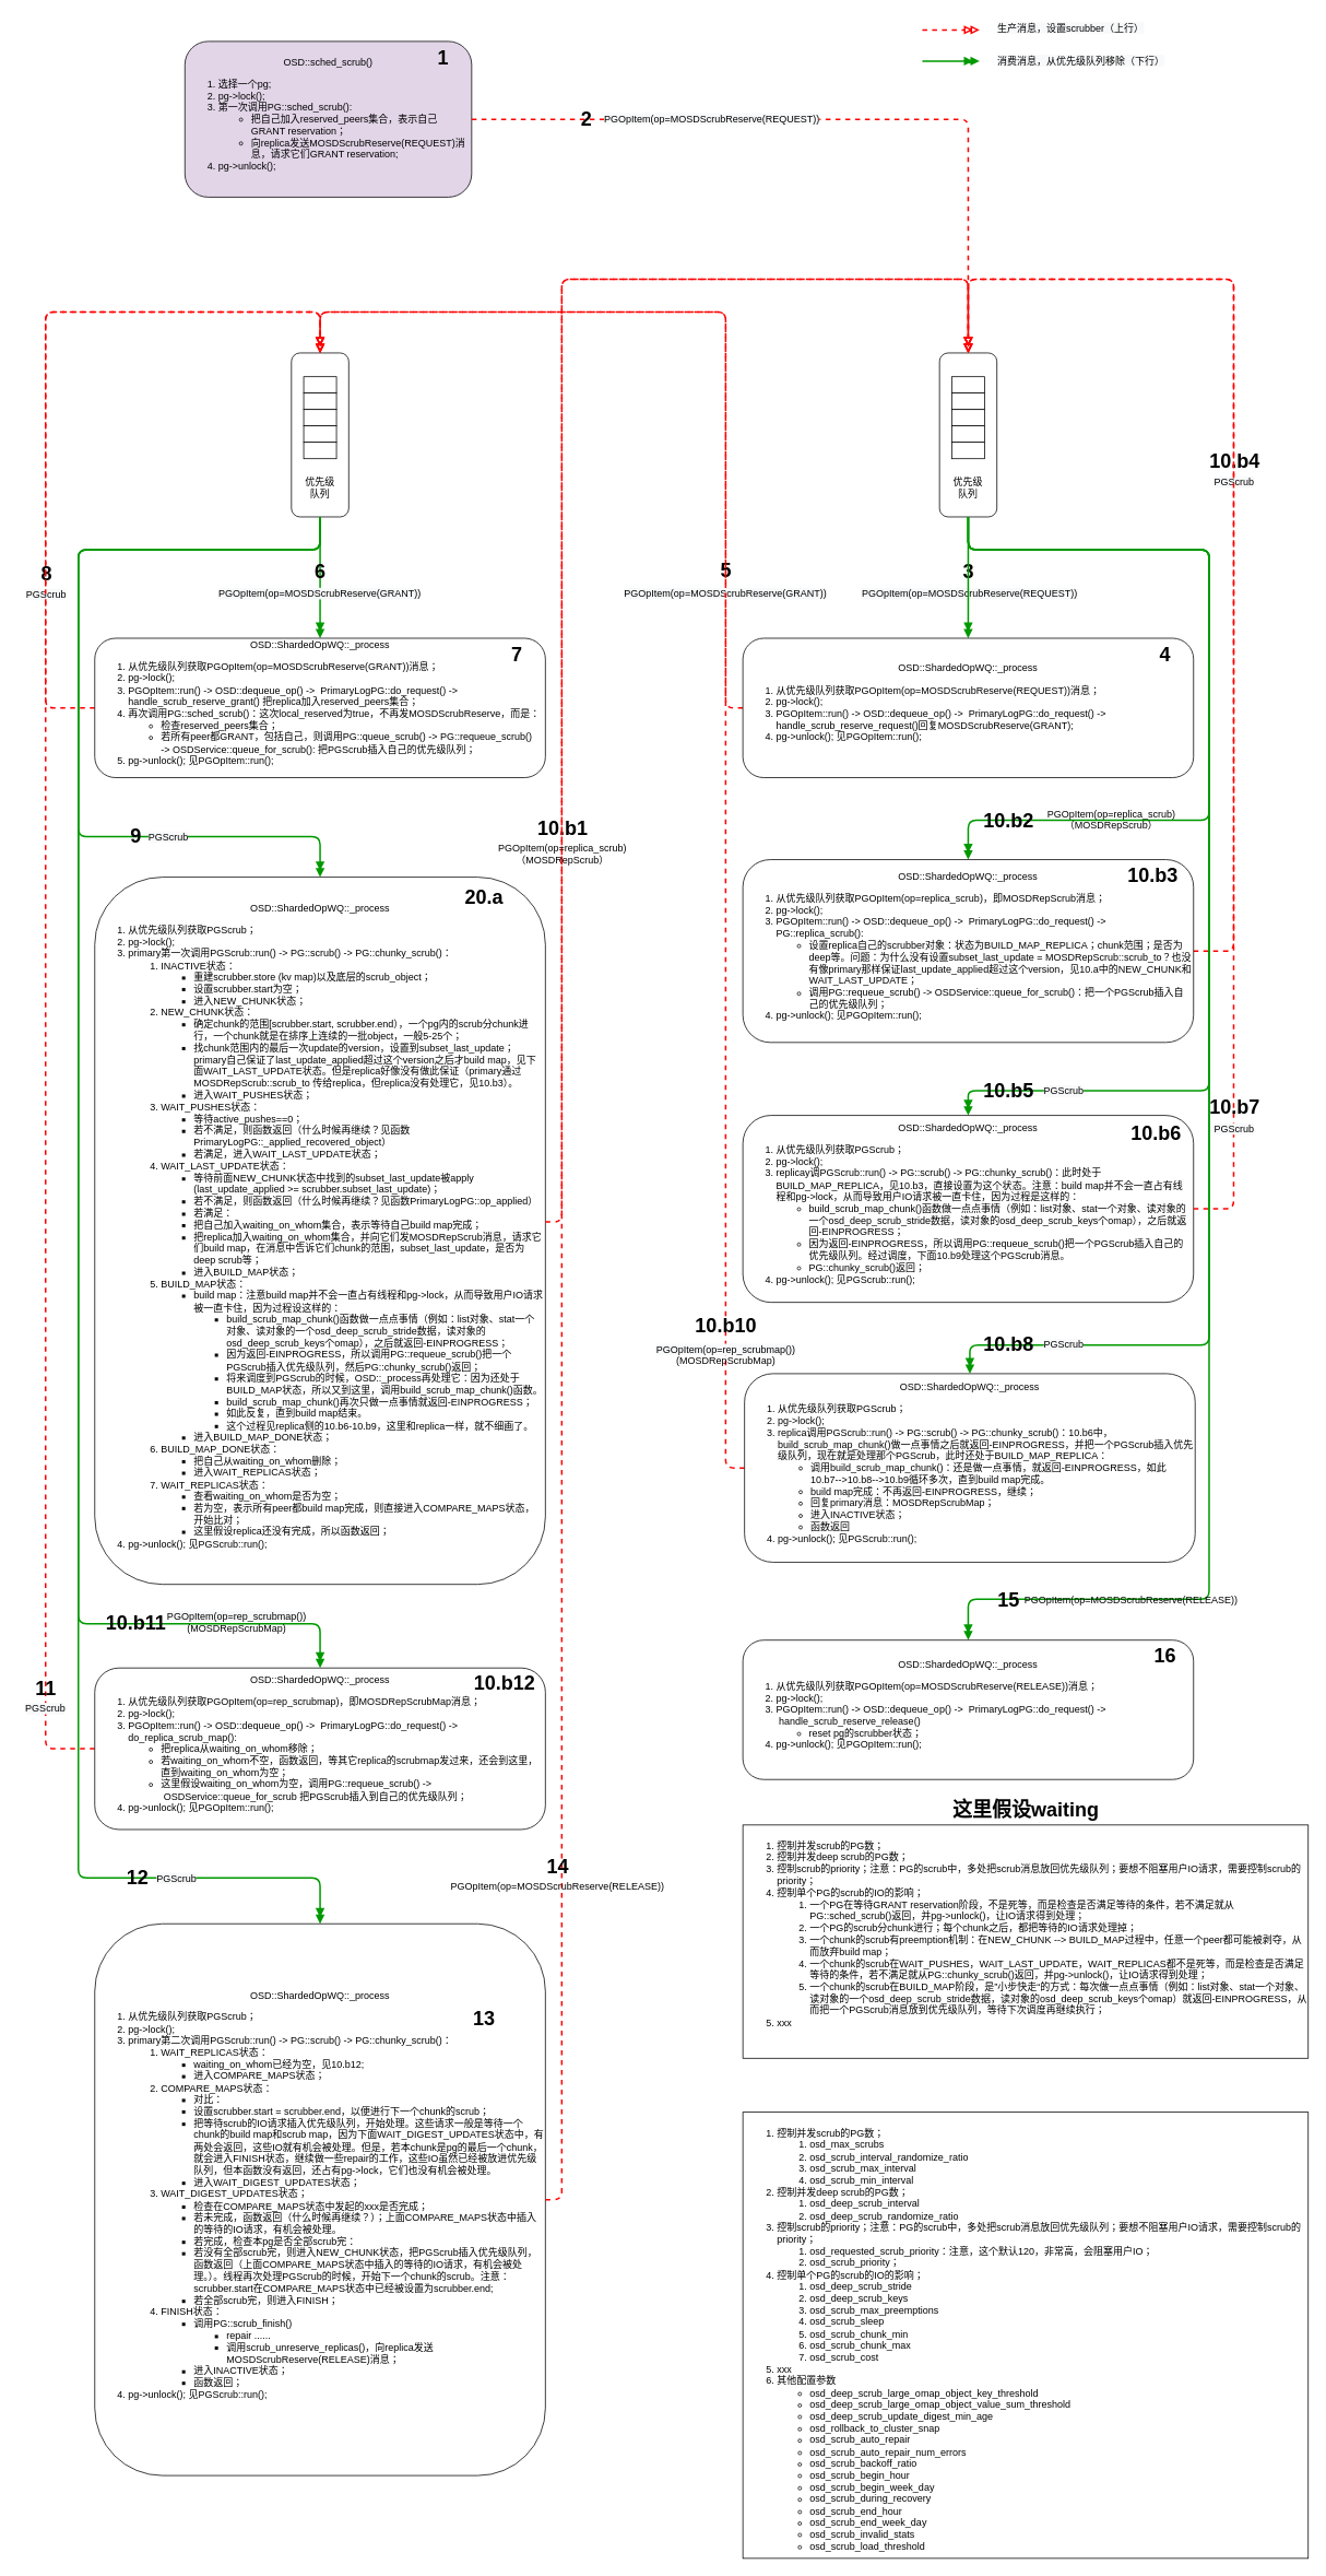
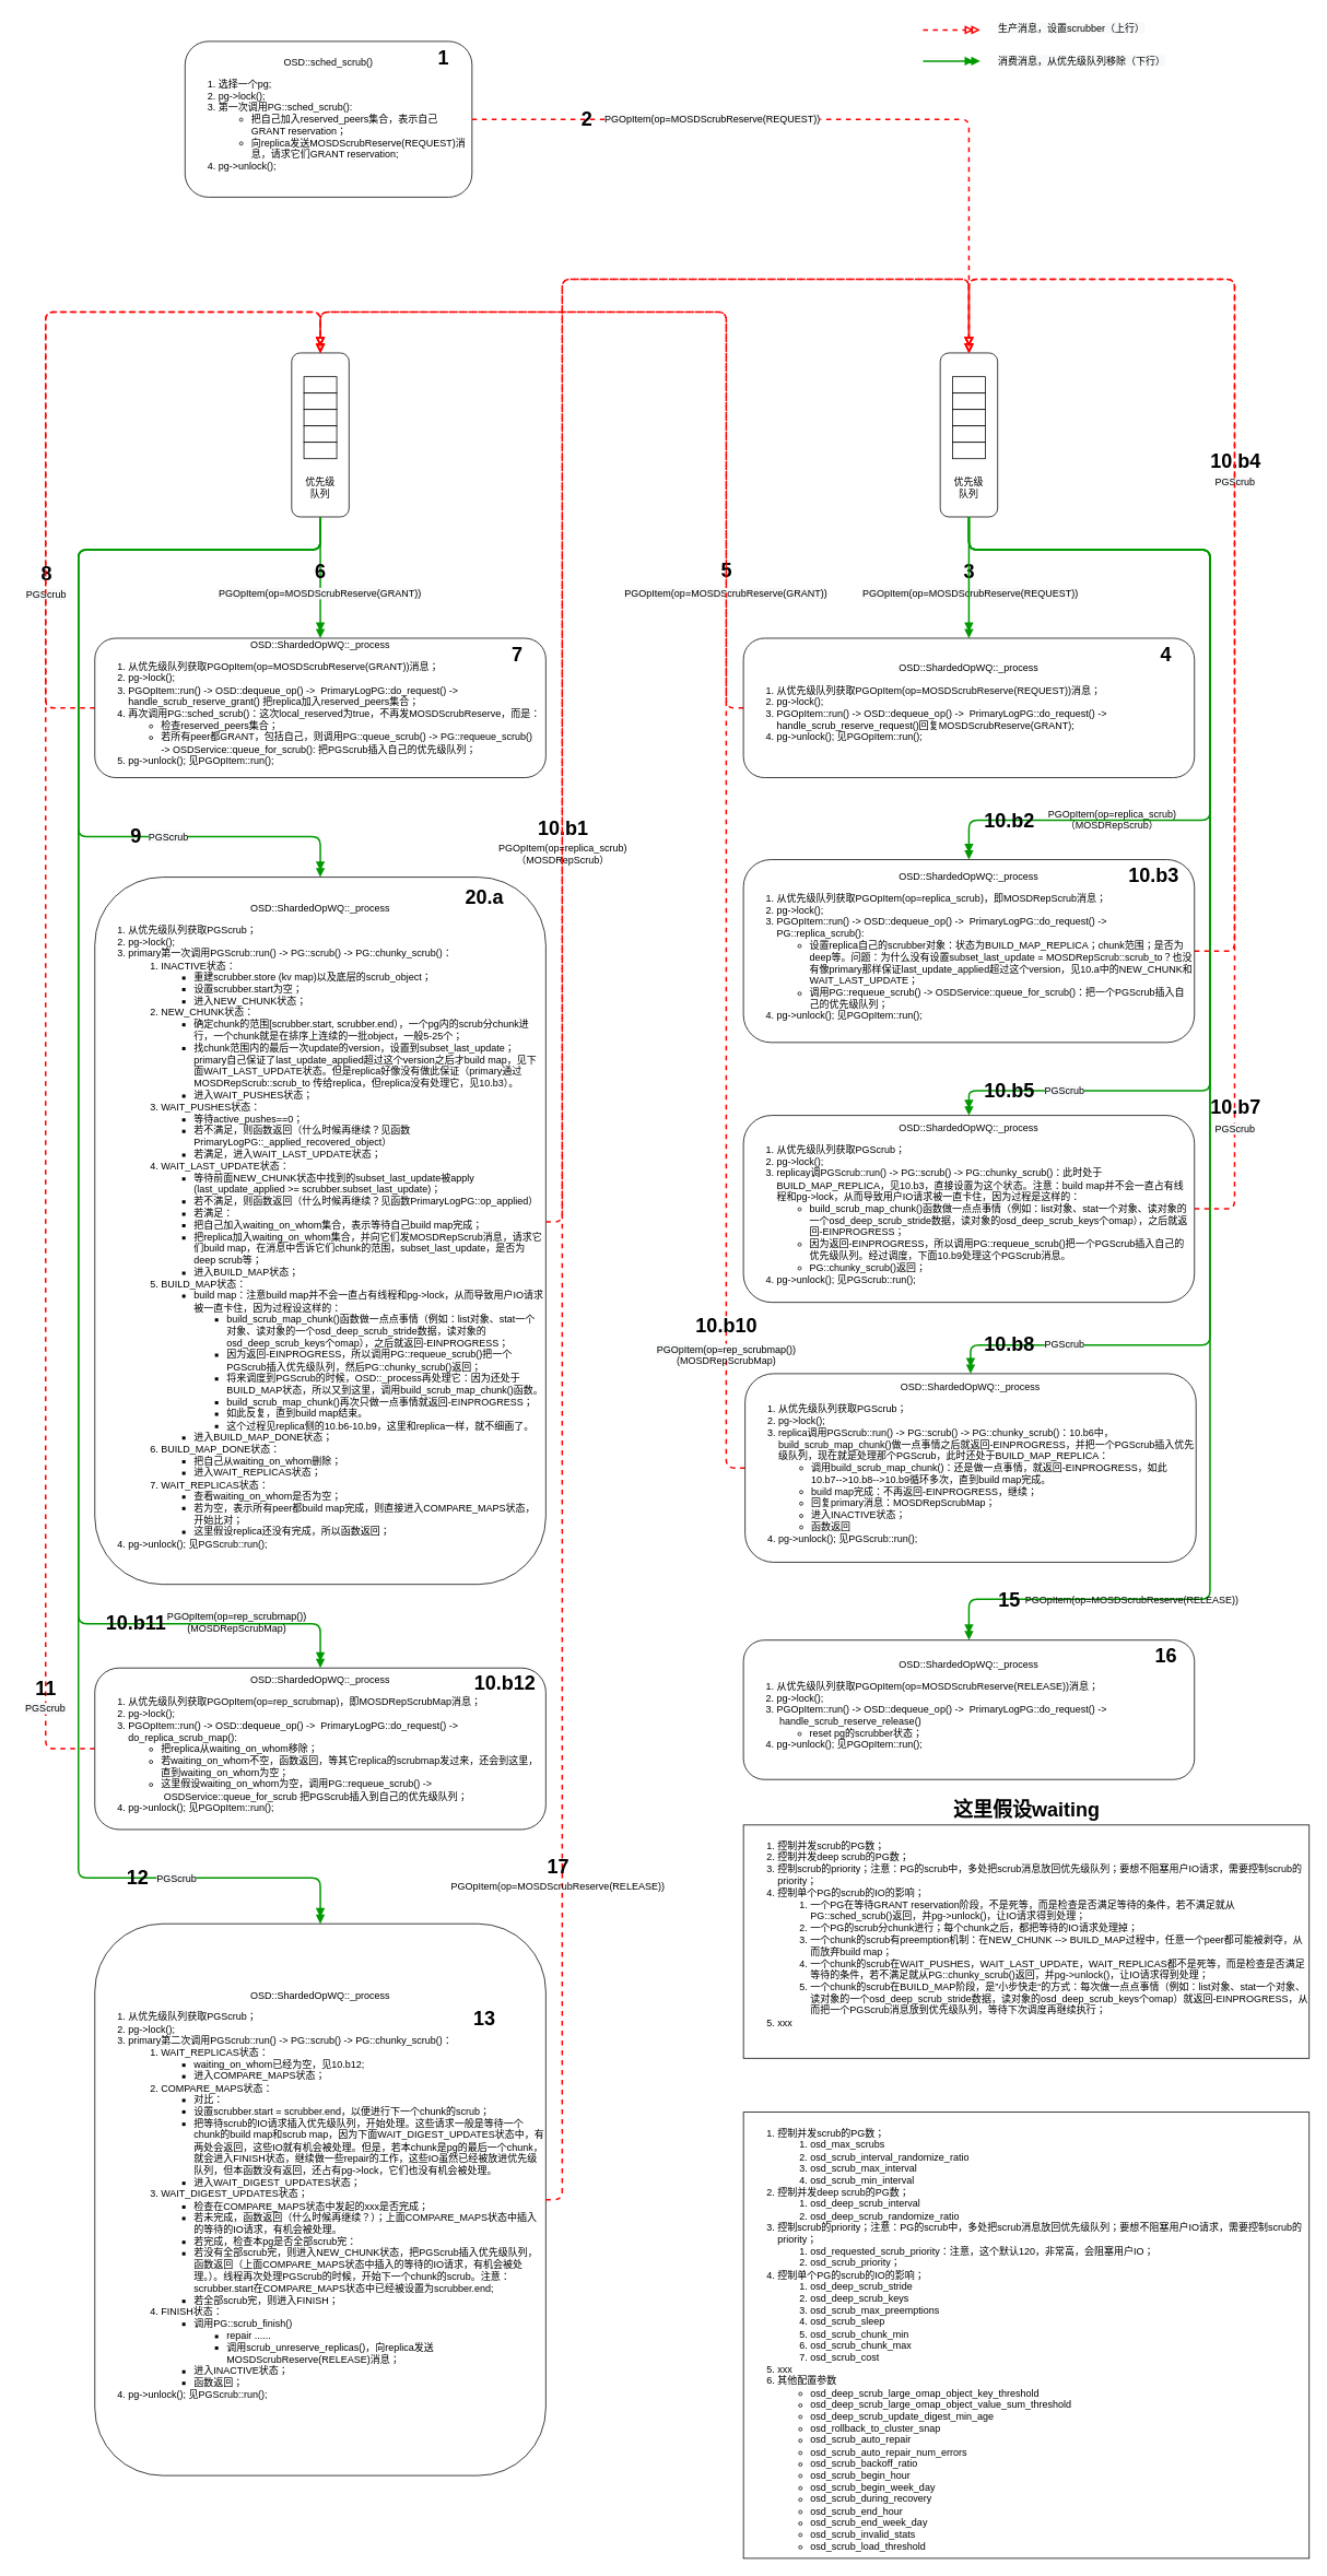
- <mxCell id="2" value="OSD::sched_scrub()&lt;br&gt;&lt;div style=&quot;text-align: left&quot;&gt;&lt;ol&gt;&lt;li&gt;&lt;span&gt;选择一个pg;&lt;/span&gt;&lt;/li&gt;&lt;li&gt;&lt;span&gt;pg-&amp;gt;lock();&lt;/span&gt;&lt;/li&gt;&lt;li&gt;第一次调用PG::sched_scrub():&amp;nbsp;&lt;/li&gt;&lt;ul&gt;&lt;li&gt;把自己加入reserved_peers集合，表示自己GRANT reservation；&lt;/li&gt;&lt;li&gt;向replica发送MOSDScrubReserve(REQUEST)消息，请求它们GRANT reservation;&lt;/li&gt;&lt;/ul&gt;&lt;li&gt;pg-&amp;gt;unlock();&lt;/li&gt;&lt;/ol&gt;&lt;/div&gt;" style="rounded=1;whiteSpace=wrap;html=1;fillColor=#e1d5e7;" parent="1" vertex="1"><mxGeometry x="225" y="50" width="350" height="190" as="geometry" /></mxCell>
+ <mxCell id="2" value="OSD::sched_scrub()&lt;br&gt;&lt;div style=&quot;text-align: left&quot;&gt;&lt;ol&gt;&lt;li&gt;&lt;span&gt;选择一个pg;&lt;/span&gt;&lt;/li&gt;&lt;li&gt;&lt;span&gt;pg-&amp;gt;lock();&lt;/span&gt;&lt;/li&gt;&lt;li&gt;第一次调用PG::sched_scrub():&amp;nbsp;&lt;/li&gt;&lt;ul&gt;&lt;li&gt;把自己加入reserved_peers集合，表示自己GRANT reservation；&lt;/li&gt;&lt;li&gt;向replica发送MOSDScrubReserve(REQUEST)消息，请求它们GRANT reservation;&lt;/li&gt;&lt;/ul&gt;&lt;li&gt;pg-&amp;gt;unlock();&lt;/li&gt;&lt;/ol&gt;&lt;/div&gt;" style="rounded=1;whiteSpace=wrap;html=1;" parent="1" vertex="1"><mxGeometry x="225" y="50" width="350" height="190" as="geometry" /></mxCell>
- <mxCell id="47" value="10.b6" style="text;strokeColor=none;fillColor=none;html=1;fontSize=24;fontStyle=1;verticalAlign=middle;align=center;shadow=0;" parent="45" vertex="1"><mxGeometry x="469" width="70" height="45.6" as="geometry" /></mxCell>
- <mxCell id="86" value="14" style="text;strokeColor=none;fillColor=none;html=1;fontSize=24;fontStyle=1;verticalAlign=middle;align=center;shadow=0;" parent="1" vertex="1"><mxGeometry x="645" y="2256.75" width="70" height="40" as="geometry" /></mxCell>
+ <mxCell id="86" value="17" style="text;strokeColor=none;fillColor=none;html=1;fontSize=24;fontStyle=1;verticalAlign=middle;align=center;shadow=0;" parent="1" vertex="1"><mxGeometry x="645" y="2256.75" width="70" height="40" as="geometry" /></mxCell>
